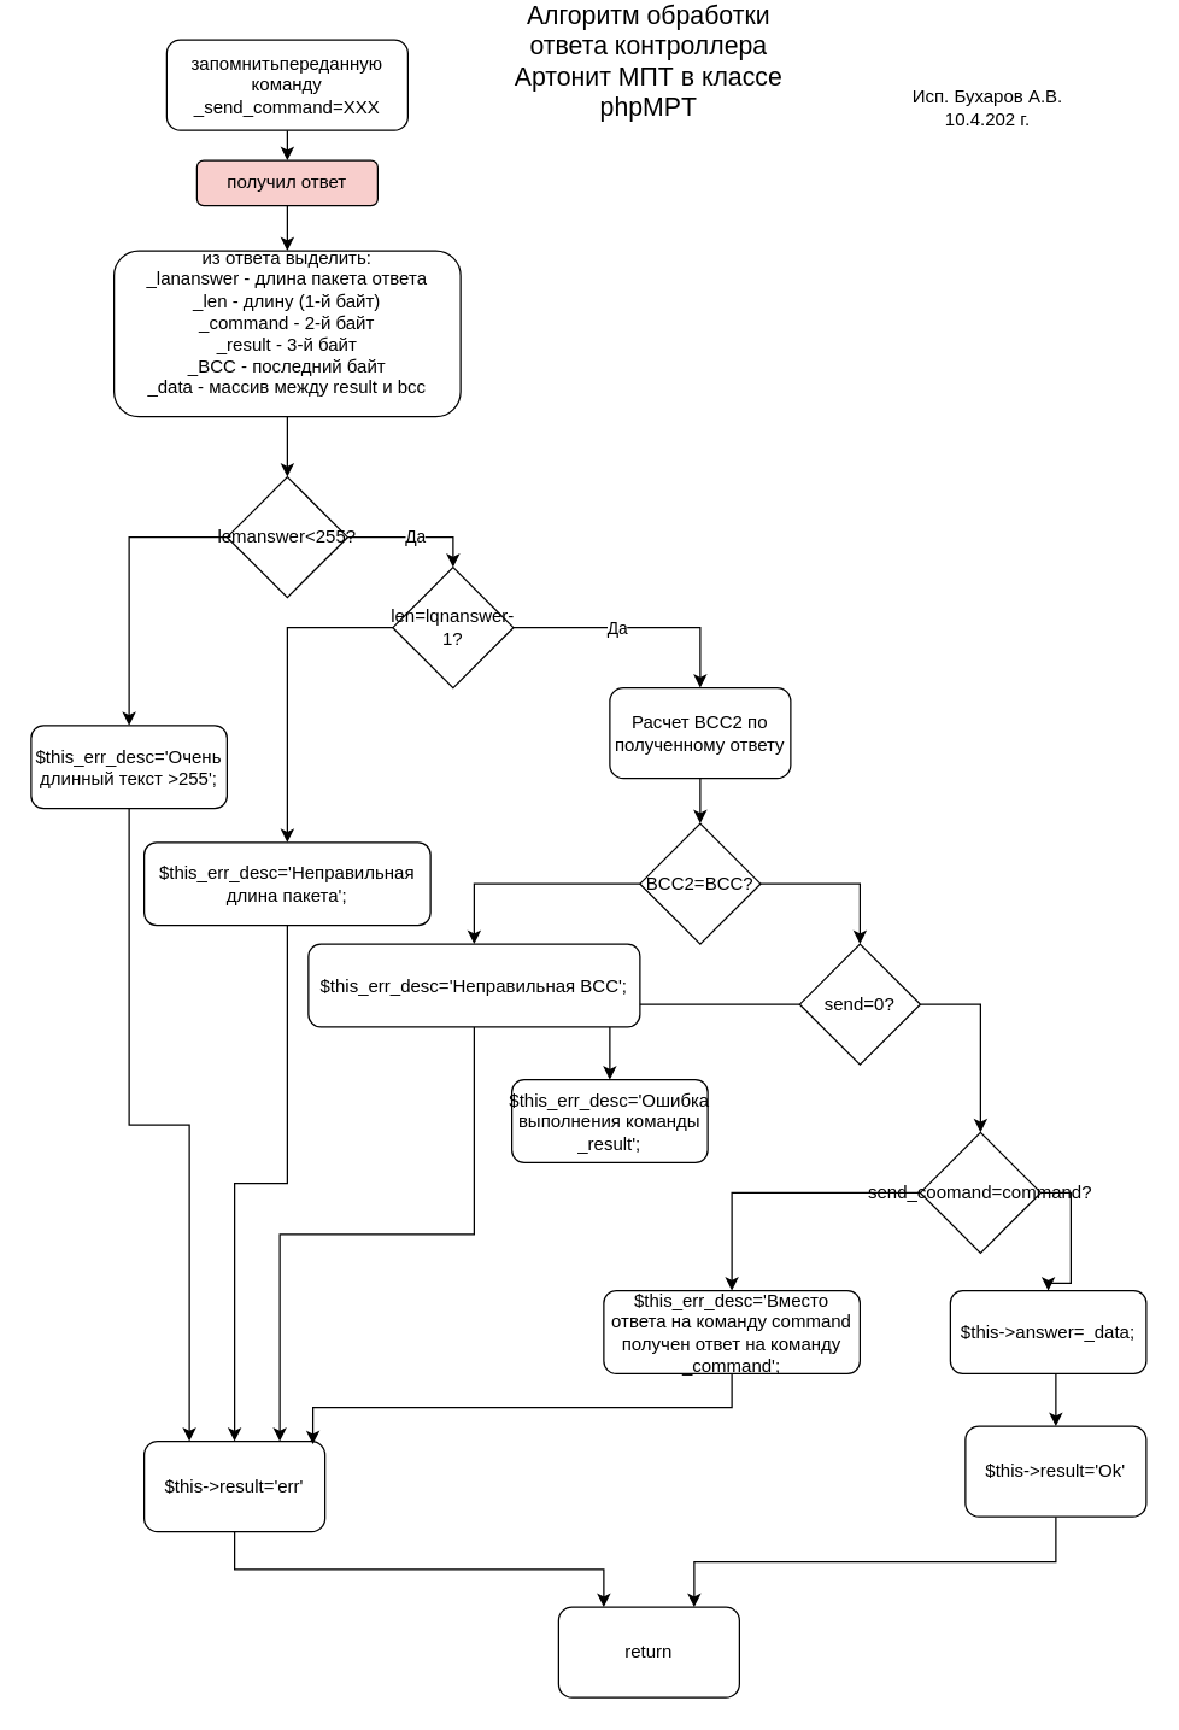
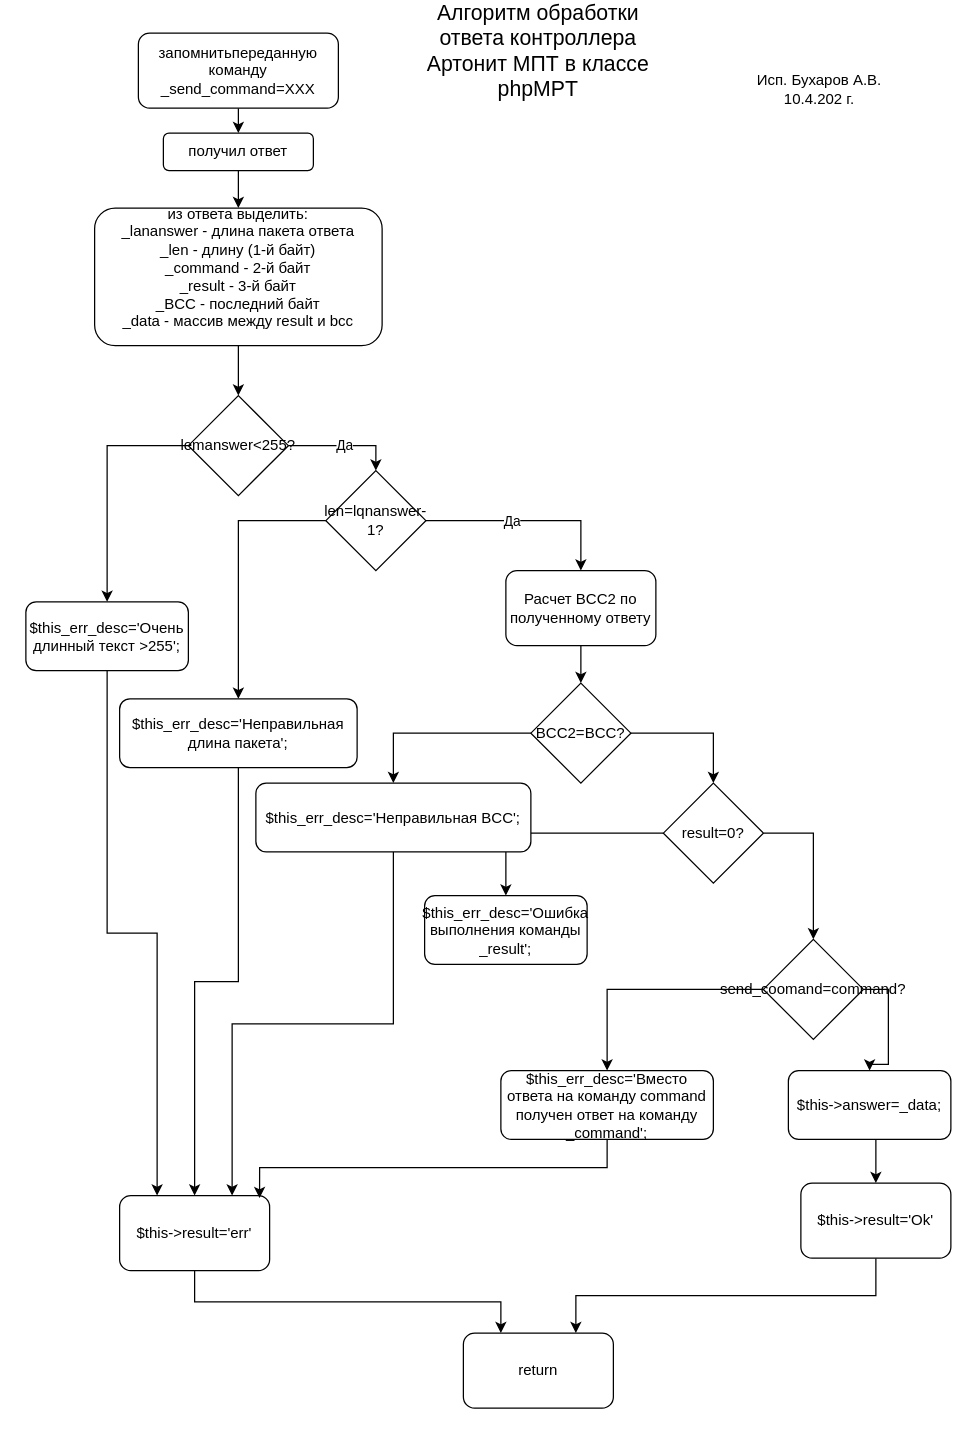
- <mxCell id="5" value="получил ответ" style="rounded=1;whiteSpace=wrap;html=1;fillColor=#f8cecc;" vertex="1" parent="1"><mxGeometry x="130" y="100" width="120" height="30" as="geometry" /></mxCell>
+ <mxCell id="5" value="получил ответ" style="rounded=1;whiteSpace=wrap;html=1;" vertex="1" parent="1"><mxGeometry x="130" y="100" width="120" height="30" as="geometry" /></mxCell>
- <mxCell id="22" value="send=0?" style="rhombus;whiteSpace=wrap;html=1;" vertex="1" parent="1"><mxGeometry x="530" y="620" width="80" height="80" as="geometry" /></mxCell>
+ <mxCell id="22" value="result=0?" style="rhombus;whiteSpace=wrap;html=1;" vertex="1" parent="1"><mxGeometry x="530" y="620" width="80" height="80" as="geometry" /></mxCell>
